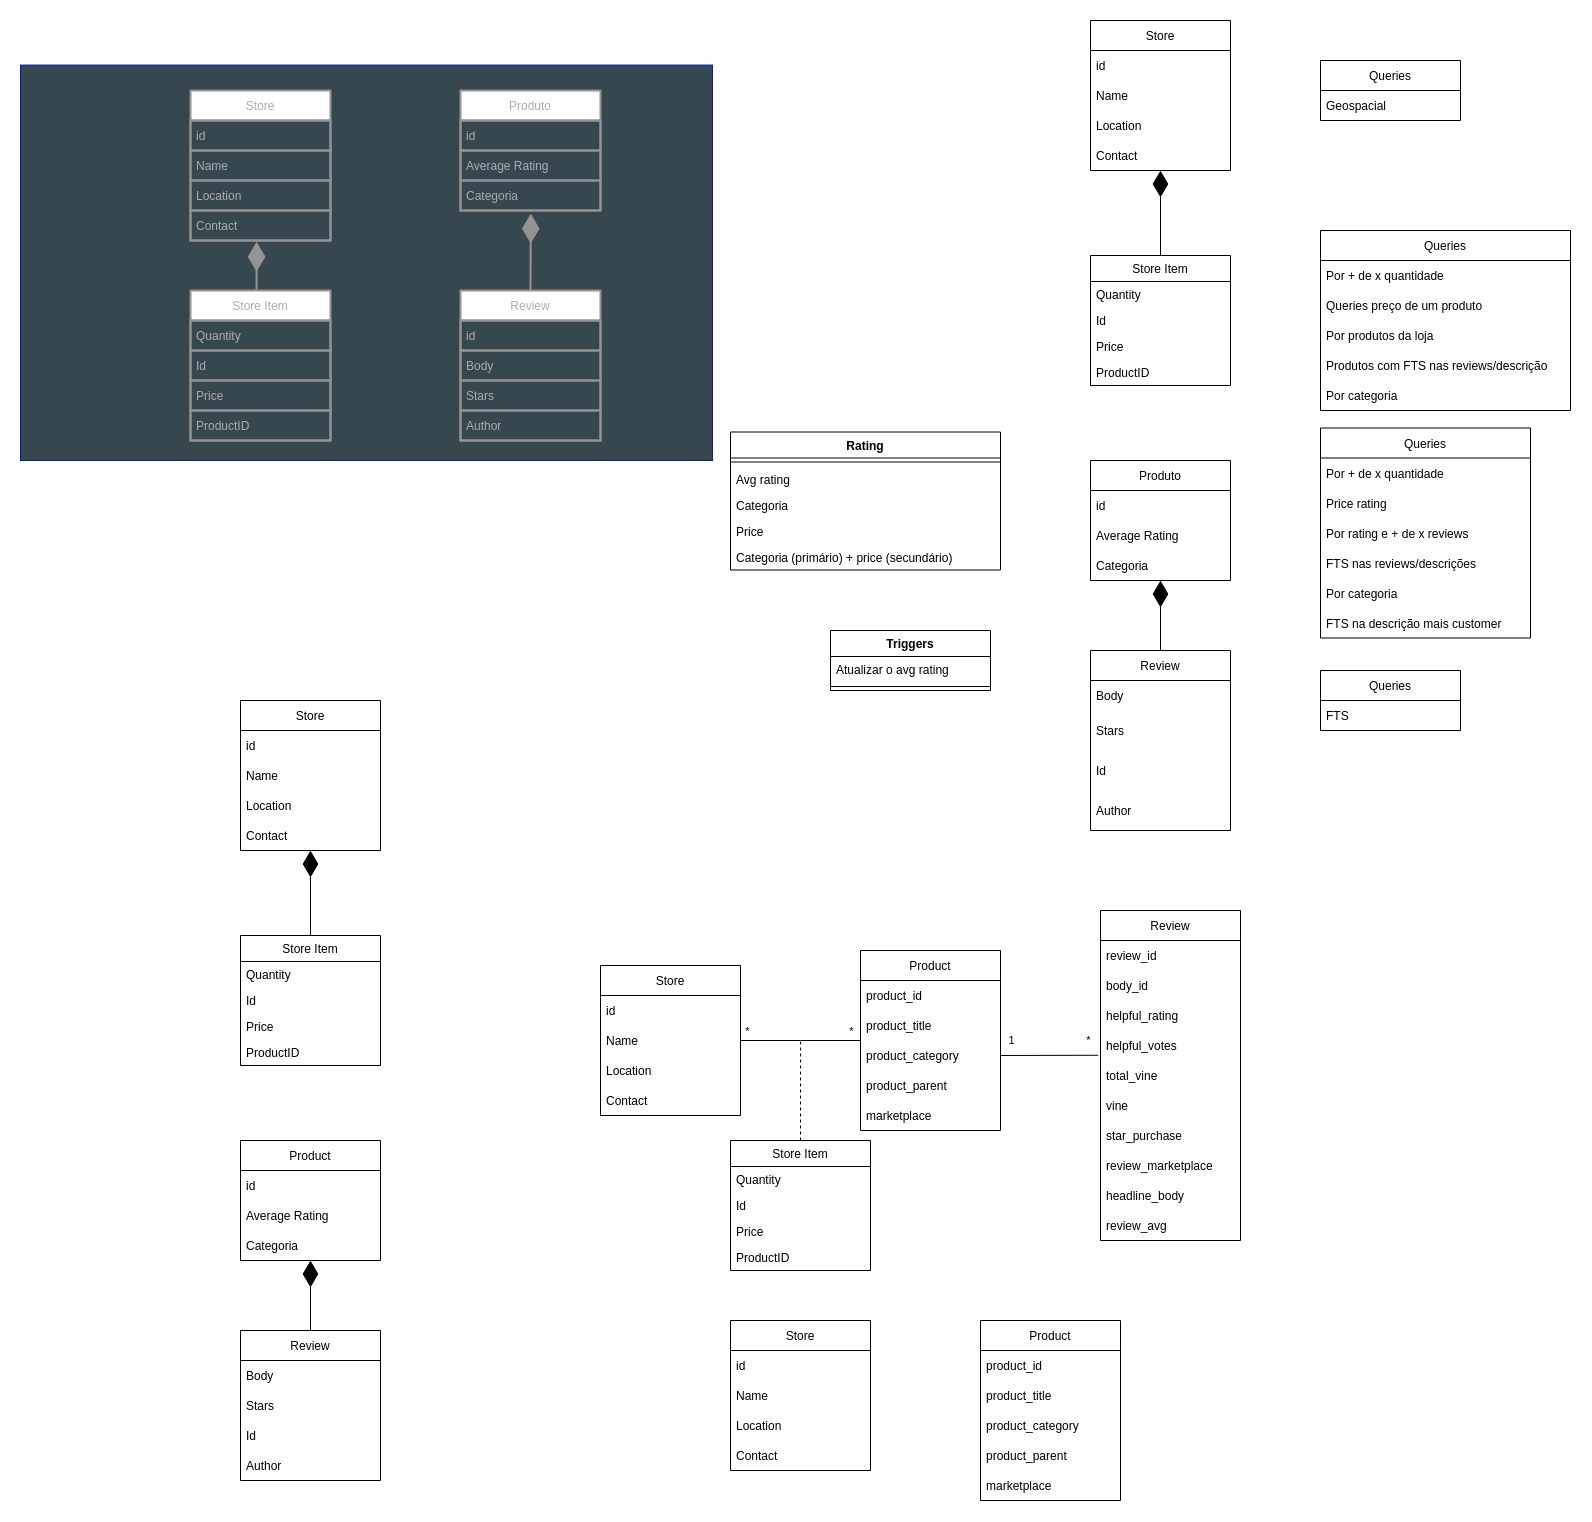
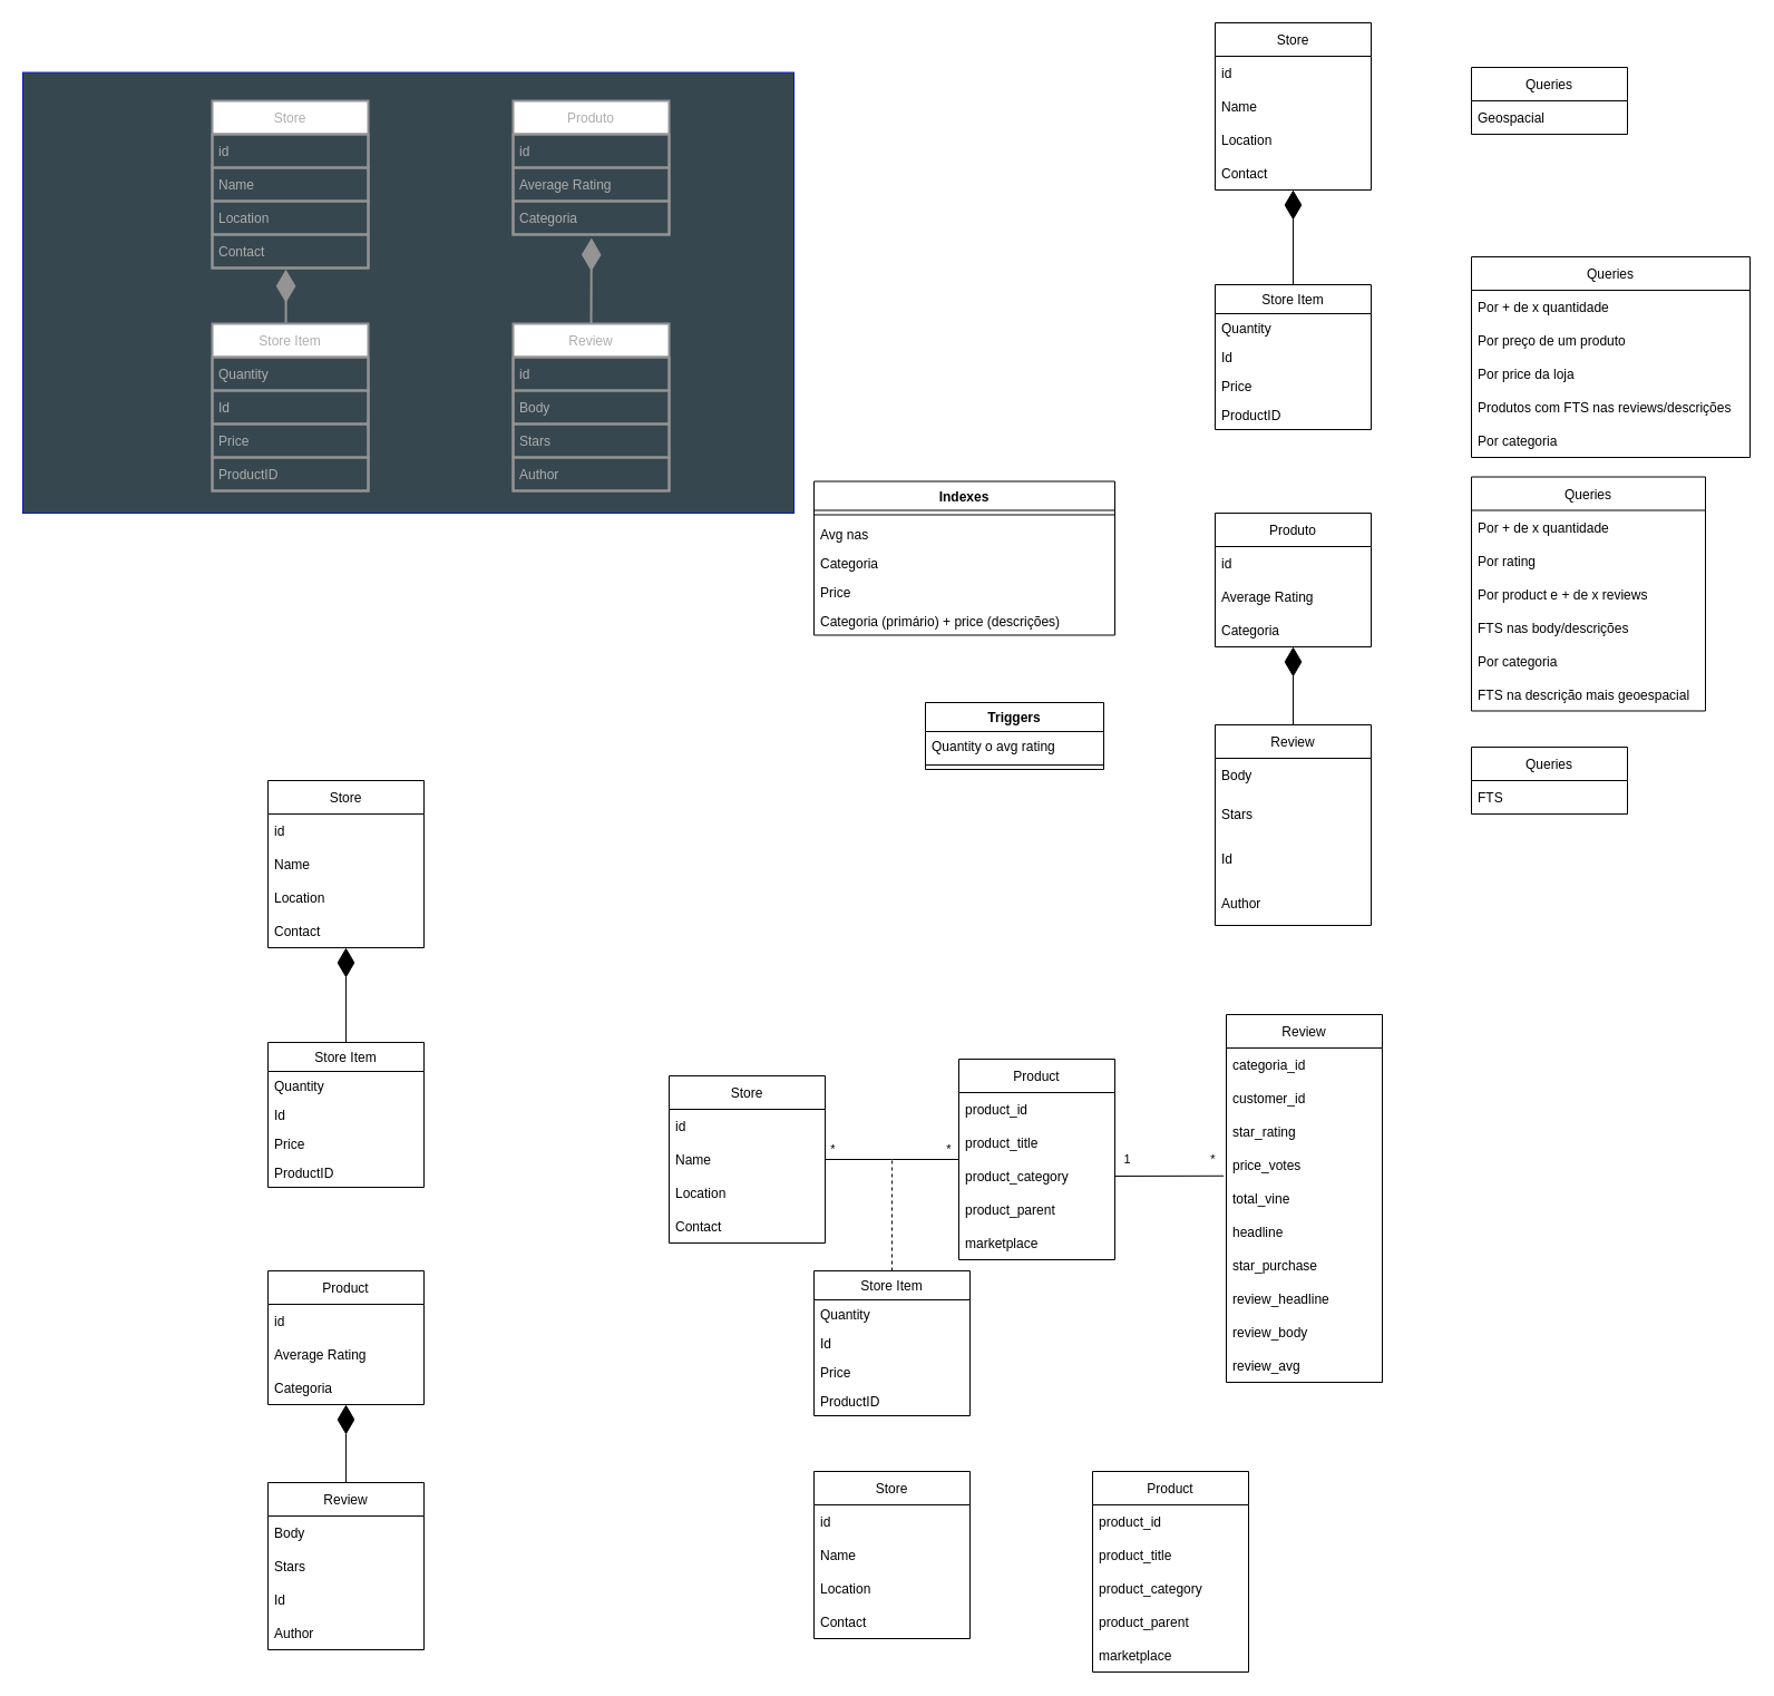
- <mxCell id="28" value="Queries preço de um produto" style="text;strokeColor=none;fillColor=none;align=left;verticalAlign=middle;spacingLeft=4;spacingRight=4;overflow=hidden;points=[[0,0.5],[1,0.5]];portConstraint=eastwest;rotatable=0;" parent="26" vertex="1"><mxGeometry y="60" width="250" height="30" as="geometry" /></mxCell>
+ <mxCell id="28" value="Por preço de um produto" style="text;strokeColor=none;fillColor=none;align=left;verticalAlign=middle;spacingLeft=4;spacingRight=4;overflow=hidden;points=[[0,0.5],[1,0.5]];portConstraint=eastwest;rotatable=0;" parent="26" vertex="1"><mxGeometry y="60" width="250" height="30" as="geometry" /></mxCell>
- <mxCell id="29" value="Por produtos da loja" style="text;strokeColor=none;fillColor=none;align=left;verticalAlign=middle;spacingLeft=4;spacingRight=4;overflow=hidden;points=[[0,0.5],[1,0.5]];portConstraint=eastwest;rotatable=0;" parent="26" vertex="1"><mxGeometry y="90" width="250" height="30" as="geometry" /></mxCell>
+ <mxCell id="29" value="Por price da loja" style="text;strokeColor=none;fillColor=none;align=left;verticalAlign=middle;spacingLeft=4;spacingRight=4;overflow=hidden;points=[[0,0.5],[1,0.5]];portConstraint=eastwest;rotatable=0;" parent="26" vertex="1"><mxGeometry y="90" width="250" height="30" as="geometry" /></mxCell>
- <mxCell id="30" value="Produtos com FTS nas reviews/descrição" style="text;strokeColor=none;fillColor=none;align=left;verticalAlign=middle;spacingLeft=4;spacingRight=4;overflow=hidden;points=[[0,0.5],[1,0.5]];portConstraint=eastwest;rotatable=0;" parent="26" vertex="1"><mxGeometry y="120" width="250" height="30" as="geometry" /></mxCell>
+ <mxCell id="30" value="Produtos com FTS nas reviews/descrições" style="text;strokeColor=none;fillColor=none;align=left;verticalAlign=middle;spacingLeft=4;spacingRight=4;overflow=hidden;points=[[0,0.5],[1,0.5]];portConstraint=eastwest;rotatable=0;" parent="26" vertex="1"><mxGeometry y="120" width="250" height="30" as="geometry" /></mxCell>
- <mxCell id="41" value="Rating" style="swimlane;fontStyle=1;align=center;verticalAlign=top;childLayout=stackLayout;horizontal=1;startSize=26;horizontalStack=0;resizeParent=1;resizeParentMax=0;resizeLast=0;collapsible=1;marginBottom=0;" parent="1" vertex="1"><mxGeometry x="730" y="431.5" width="270" height="138" as="geometry" /></mxCell>
+ <mxCell id="41" value="Indexes" style="swimlane;fontStyle=1;align=center;verticalAlign=top;childLayout=stackLayout;horizontal=1;startSize=26;horizontalStack=0;resizeParent=1;resizeParentMax=0;resizeLast=0;collapsible=1;marginBottom=0;" parent="1" vertex="1"><mxGeometry x="730" y="431.5" width="270" height="138" as="geometry" /></mxCell>
- <mxCell id="43" value="Avg rating" style="text;strokeColor=none;fillColor=none;align=left;verticalAlign=top;spacingLeft=4;spacingRight=4;overflow=hidden;rotatable=0;points=[[0,0.5],[1,0.5]];portConstraint=eastwest;" parent="41" vertex="1"><mxGeometry y="34" width="270" height="26" as="geometry" /></mxCell>
+ <mxCell id="43" value="Avg nas" style="text;strokeColor=none;fillColor=none;align=left;verticalAlign=top;spacingLeft=4;spacingRight=4;overflow=hidden;rotatable=0;points=[[0,0.5],[1,0.5]];portConstraint=eastwest;" parent="41" vertex="1"><mxGeometry y="34" width="270" height="26" as="geometry" /></mxCell>
- <mxCell id="34" value="Price rating" style="text;strokeColor=none;fillColor=none;align=left;verticalAlign=middle;spacingLeft=4;spacingRight=4;overflow=hidden;points=[[0,0.5],[1,0.5]];portConstraint=eastwest;rotatable=0;" parent="32" vertex="1"><mxGeometry y="60" width="210" height="30" as="geometry" /></mxCell>
+ <mxCell id="34" value="Por rating" style="text;strokeColor=none;fillColor=none;align=left;verticalAlign=middle;spacingLeft=4;spacingRight=4;overflow=hidden;points=[[0,0.5],[1,0.5]];portConstraint=eastwest;rotatable=0;" parent="32" vertex="1"><mxGeometry y="60" width="210" height="30" as="geometry" /></mxCell>
- <mxCell id="35" value="Por rating e + de x reviews" style="text;strokeColor=none;fillColor=none;align=left;verticalAlign=middle;spacingLeft=4;spacingRight=4;overflow=hidden;points=[[0,0.5],[1,0.5]];portConstraint=eastwest;rotatable=0;" parent="32" vertex="1"><mxGeometry y="90" width="210" height="30" as="geometry" /></mxCell>
+ <mxCell id="35" value="Por product e + de x reviews" style="text;strokeColor=none;fillColor=none;align=left;verticalAlign=middle;spacingLeft=4;spacingRight=4;overflow=hidden;points=[[0,0.5],[1,0.5]];portConstraint=eastwest;rotatable=0;" parent="32" vertex="1"><mxGeometry y="90" width="210" height="30" as="geometry" /></mxCell>
- <mxCell id="46" value="Categoria (primário) + price (secundário)" style="text;strokeColor=none;fillColor=none;align=left;verticalAlign=top;spacingLeft=4;spacingRight=4;overflow=hidden;rotatable=0;points=[[0,0.5],[1,0.5]];portConstraint=eastwest;" parent="41" vertex="1"><mxGeometry y="112" width="270" height="26" as="geometry" /></mxCell>
+ <mxCell id="46" value="Categoria (primário) + price (descrições)" style="text;strokeColor=none;fillColor=none;align=left;verticalAlign=top;spacingLeft=4;spacingRight=4;overflow=hidden;rotatable=0;points=[[0,0.5],[1,0.5]];portConstraint=eastwest;" parent="41" vertex="1"><mxGeometry y="112" width="270" height="26" as="geometry" /></mxCell>
- <mxCell id="36" value="FTS nas reviews/descrições" style="text;strokeColor=none;fillColor=none;align=left;verticalAlign=middle;spacingLeft=4;spacingRight=4;overflow=hidden;points=[[0,0.5],[1,0.5]];portConstraint=eastwest;rotatable=0;" parent="32" vertex="1"><mxGeometry y="120" width="210" height="30" as="geometry" /></mxCell>
+ <mxCell id="36" value="FTS nas body/descrições" style="text;strokeColor=none;fillColor=none;align=left;verticalAlign=middle;spacingLeft=4;spacingRight=4;overflow=hidden;points=[[0,0.5],[1,0.5]];portConstraint=eastwest;rotatable=0;" parent="32" vertex="1"><mxGeometry y="120" width="210" height="30" as="geometry" /></mxCell>
- <mxCell id="38" value="FTS na descrição mais customer" style="text;strokeColor=none;fillColor=none;align=left;verticalAlign=middle;spacingLeft=4;spacingRight=4;overflow=hidden;points=[[0,0.5],[1,0.5]];portConstraint=eastwest;rotatable=0;" parent="32" vertex="1"><mxGeometry y="180" width="210" height="30" as="geometry" /></mxCell>
+ <mxCell id="38" value="FTS na descrição mais geoespacial" style="text;strokeColor=none;fillColor=none;align=left;verticalAlign=middle;spacingLeft=4;spacingRight=4;overflow=hidden;points=[[0,0.5],[1,0.5]];portConstraint=eastwest;rotatable=0;" parent="32" vertex="1"><mxGeometry y="180" width="210" height="30" as="geometry" /></mxCell>
- <mxCell id="48" value="Atualizar o avg rating" style="text;strokeColor=none;fillColor=none;align=left;verticalAlign=top;spacingLeft=4;spacingRight=4;overflow=hidden;rotatable=0;points=[[0,0.5],[1,0.5]];portConstraint=eastwest;" parent="47" vertex="1"><mxGeometry y="26" width="160" height="26" as="geometry" /></mxCell>
+ <mxCell id="48" value="Quantity o avg rating" style="text;strokeColor=none;fillColor=none;align=left;verticalAlign=top;spacingLeft=4;spacingRight=4;overflow=hidden;rotatable=0;points=[[0,0.5],[1,0.5]];portConstraint=eastwest;" parent="47" vertex="1"><mxGeometry y="26" width="160" height="26" as="geometry" /></mxCell>
- <mxCell id="99" value="review_id" style="text;strokeColor=none;fillColor=none;align=left;verticalAlign=middle;spacingLeft=4;spacingRight=4;overflow=hidden;points=[[0,0.5],[1,0.5]];portConstraint=eastwest;rotatable=0;" parent="98" vertex="1"><mxGeometry y="30" width="140" height="30" as="geometry" /></mxCell>
+ <mxCell id="99" value="categoria_id" style="text;strokeColor=none;fillColor=none;align=left;verticalAlign=middle;spacingLeft=4;spacingRight=4;overflow=hidden;points=[[0,0.5],[1,0.5]];portConstraint=eastwest;rotatable=0;" parent="98" vertex="1"><mxGeometry y="30" width="140" height="30" as="geometry" /></mxCell>
- <mxCell id="100" value="body_id" style="text;strokeColor=none;fillColor=none;align=left;verticalAlign=middle;spacingLeft=4;spacingRight=4;overflow=hidden;points=[[0,0.5],[1,0.5]];portConstraint=eastwest;rotatable=0;" parent="98" vertex="1"><mxGeometry y="60" width="140" height="30" as="geometry" /></mxCell>
+ <mxCell id="100" value="customer_id" style="text;strokeColor=none;fillColor=none;align=left;verticalAlign=middle;spacingLeft=4;spacingRight=4;overflow=hidden;points=[[0,0.5],[1,0.5]];portConstraint=eastwest;rotatable=0;" parent="98" vertex="1"><mxGeometry y="60" width="140" height="30" as="geometry" /></mxCell>
- <mxCell id="101" value="helpful_rating" style="text;strokeColor=none;fillColor=none;align=left;verticalAlign=middle;spacingLeft=4;spacingRight=4;overflow=hidden;points=[[0,0.5],[1,0.5]];portConstraint=eastwest;rotatable=0;" parent="98" vertex="1"><mxGeometry y="90" width="140" height="30" as="geometry" /></mxCell>
+ <mxCell id="101" value="star_rating" style="text;strokeColor=none;fillColor=none;align=left;verticalAlign=middle;spacingLeft=4;spacingRight=4;overflow=hidden;points=[[0,0.5],[1,0.5]];portConstraint=eastwest;rotatable=0;" parent="98" vertex="1"><mxGeometry y="90" width="140" height="30" as="geometry" /></mxCell>
- <mxCell id="102" value="helpful_votes" style="text;strokeColor=none;fillColor=none;align=left;verticalAlign=middle;spacingLeft=4;spacingRight=4;overflow=hidden;points=[[0,0.5],[1,0.5]];portConstraint=eastwest;rotatable=0;" parent="98" vertex="1"><mxGeometry y="120" width="140" height="30" as="geometry" /></mxCell>
+ <mxCell id="102" value="price_votes" style="text;strokeColor=none;fillColor=none;align=left;verticalAlign=middle;spacingLeft=4;spacingRight=4;overflow=hidden;points=[[0,0.5],[1,0.5]];portConstraint=eastwest;rotatable=0;" parent="98" vertex="1"><mxGeometry y="120" width="140" height="30" as="geometry" /></mxCell>
- <mxCell id="104" value="vine" style="text;strokeColor=none;fillColor=none;align=left;verticalAlign=middle;spacingLeft=4;spacingRight=4;overflow=hidden;points=[[0,0.5],[1,0.5]];portConstraint=eastwest;rotatable=0;" parent="98" vertex="1"><mxGeometry y="180" width="140" height="30" as="geometry" /></mxCell>
+ <mxCell id="104" value="headline" style="text;strokeColor=none;fillColor=none;align=left;verticalAlign=middle;spacingLeft=4;spacingRight=4;overflow=hidden;points=[[0,0.5],[1,0.5]];portConstraint=eastwest;rotatable=0;" parent="98" vertex="1"><mxGeometry y="180" width="140" height="30" as="geometry" /></mxCell>
- <mxCell id="106" value="review_marketplace" style="text;strokeColor=none;fillColor=none;align=left;verticalAlign=middle;spacingLeft=4;spacingRight=4;overflow=hidden;points=[[0,0.5],[1,0.5]];portConstraint=eastwest;rotatable=0;" parent="98" vertex="1"><mxGeometry y="240" width="140" height="30" as="geometry" /></mxCell>
+ <mxCell id="106" value="review_headline" style="text;strokeColor=none;fillColor=none;align=left;verticalAlign=middle;spacingLeft=4;spacingRight=4;overflow=hidden;points=[[0,0.5],[1,0.5]];portConstraint=eastwest;rotatable=0;" parent="98" vertex="1"><mxGeometry y="240" width="140" height="30" as="geometry" /></mxCell>
- <mxCell id="107" value="headline_body" style="text;strokeColor=none;fillColor=none;align=left;verticalAlign=middle;spacingLeft=4;spacingRight=4;overflow=hidden;points=[[0,0.5],[1,0.5]];portConstraint=eastwest;rotatable=0;" parent="98" vertex="1"><mxGeometry y="270" width="140" height="30" as="geometry" /></mxCell>
+ <mxCell id="107" value="review_body" style="text;strokeColor=none;fillColor=none;align=left;verticalAlign=middle;spacingLeft=4;spacingRight=4;overflow=hidden;points=[[0,0.5],[1,0.5]];portConstraint=eastwest;rotatable=0;" parent="98" vertex="1"><mxGeometry y="270" width="140" height="30" as="geometry" /></mxCell>
